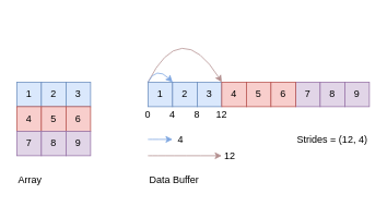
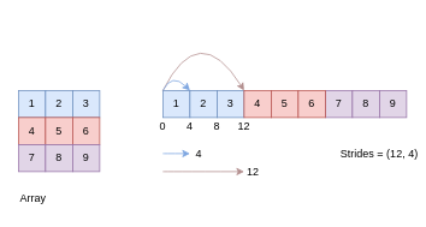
- <mxCell id="30" value="Strides = (12, 4)" style="text;html=1;strokeColor=none;fillColor=none;align=center;verticalAlign=middle;whiteSpace=wrap;rounded=0;" vertex="1" parent="1"><mxGeometry x="360" y="160" width="90" height="20" as="geometry" /></mxCell>
+ <mxCell id="30" value="Strides = (12, 4)" style="text;html=1;strokeColor=none;fillColor=none;align=center;verticalAlign=middle;whiteSpace=wrap;rounded=0;" vertex="1" parent="1"><mxGeometry x="375" y="160" width="90" height="20" as="geometry" /></mxCell>
- <mxCell id="32" value="Data Buffer" style="text;html=1;strokeColor=none;fillColor=none;align=left;verticalAlign=middle;whiteSpace=wrap;rounded=0;" vertex="1" parent="1"><mxGeometry x="180" y="210" width="80" height="20" as="geometry" /></mxCell>
